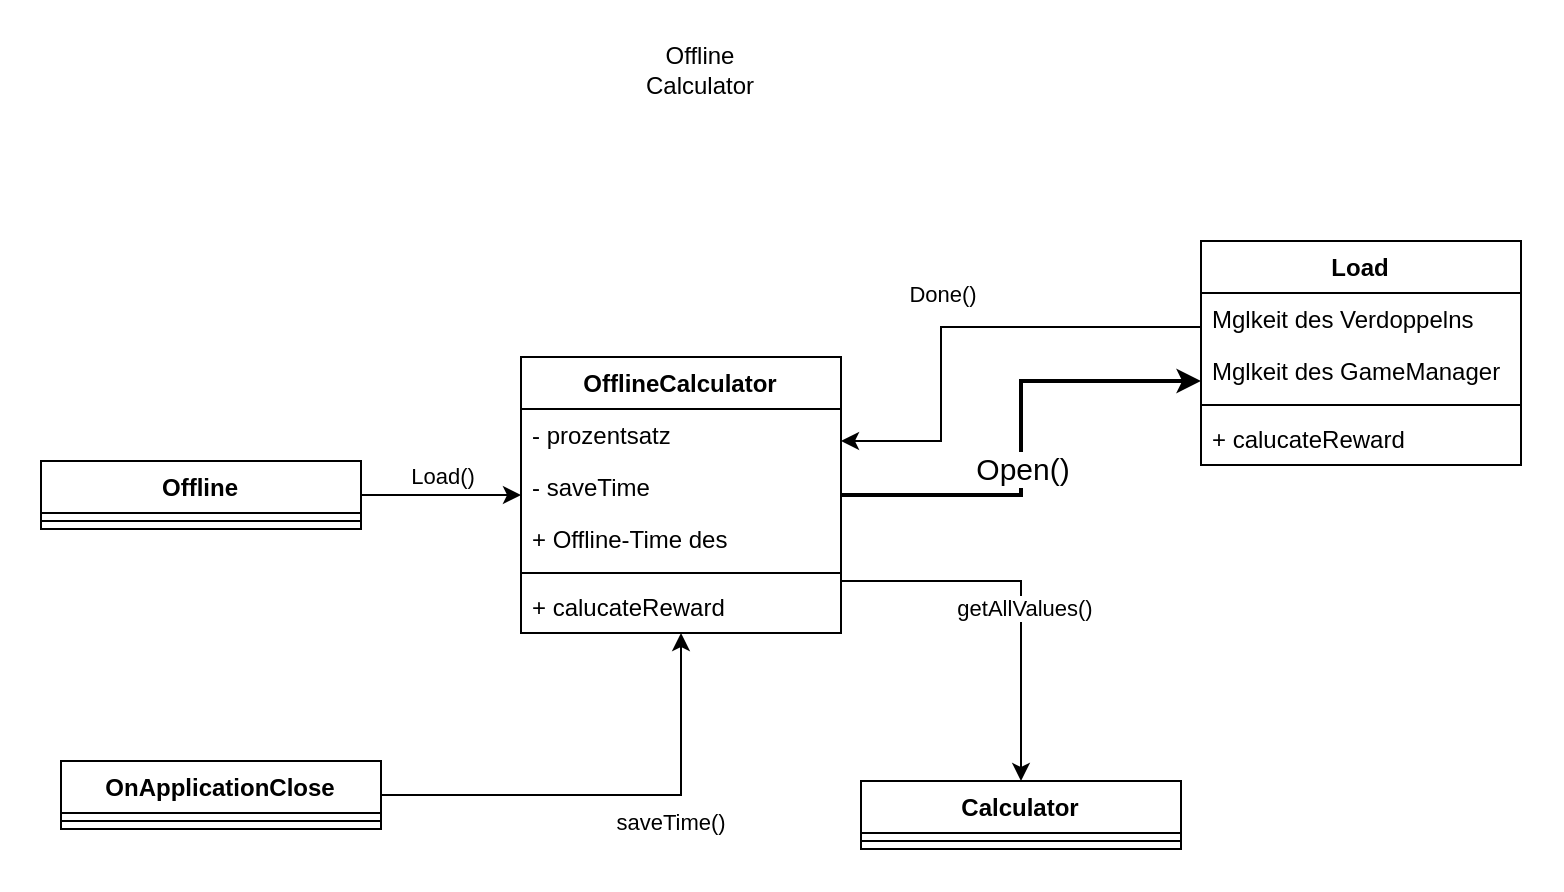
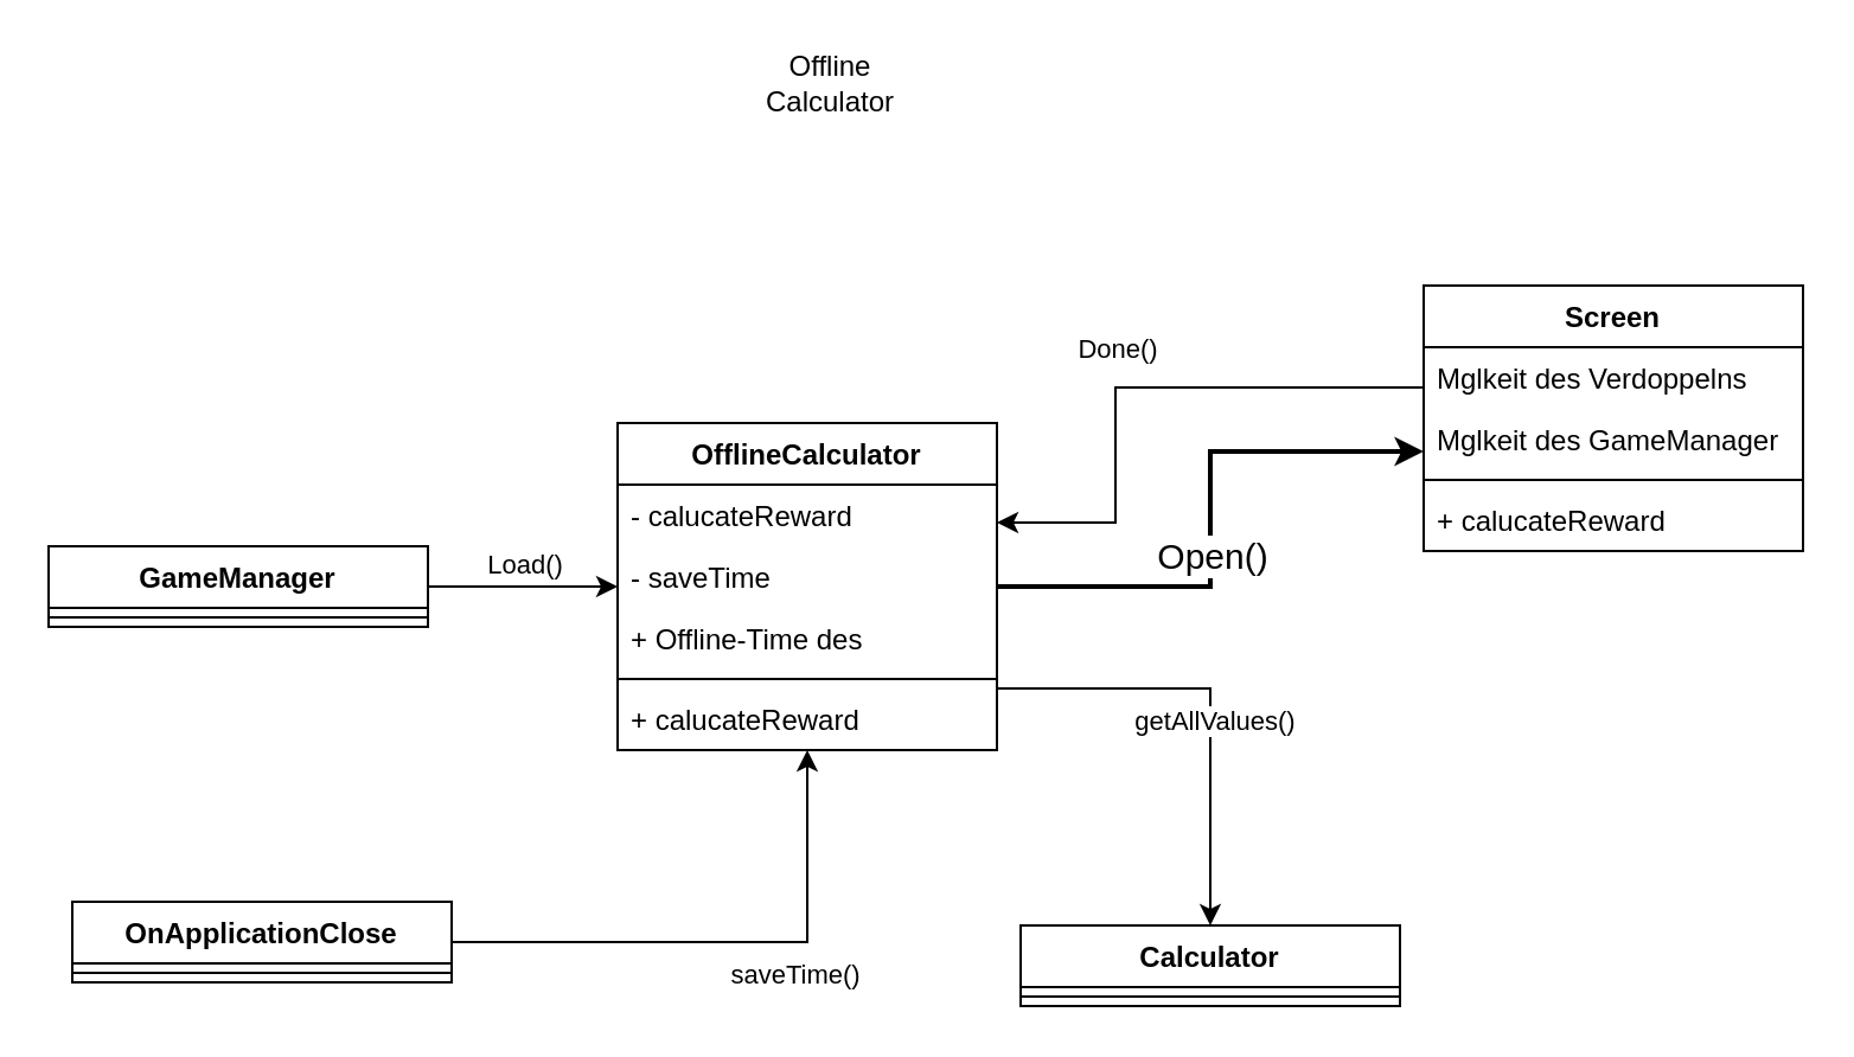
- <mxCell id="25" value="Load" style="swimlane;fontStyle=1;align=center;verticalAlign=top;childLayout=stackLayout;horizontal=1;startSize=26;horizontalStack=0;resizeParent=1;resizeParentMax=0;resizeLast=0;collapsible=1;marginBottom=0;whiteSpace=wrap;html=1;" vertex="1" parent="1"><mxGeometry x="600" y="120" width="160" height="112" as="geometry" /></mxCell>
+ <mxCell id="25" value="Screen" style="swimlane;fontStyle=1;align=center;verticalAlign=top;childLayout=stackLayout;horizontal=1;startSize=26;horizontalStack=0;resizeParent=1;resizeParentMax=0;resizeLast=0;collapsible=1;marginBottom=0;whiteSpace=wrap;html=1;" vertex="1" parent="1"><mxGeometry x="600" y="120" width="160" height="112" as="geometry" /></mxCell>
- <mxCell id="8" value="- prozentsatz" style="text;strokeColor=none;fillColor=none;align=left;verticalAlign=top;spacingLeft=4;spacingRight=4;overflow=hidden;rotatable=0;points=[[0,0.5],[1,0.5]];portConstraint=eastwest;whiteSpace=wrap;html=1;" parent="7" vertex="1"><mxGeometry y="26" width="160" height="26" as="geometry" /></mxCell>
+ <mxCell id="8" value="- calucateReward" style="text;strokeColor=none;fillColor=none;align=left;verticalAlign=top;spacingLeft=4;spacingRight=4;overflow=hidden;rotatable=0;points=[[0,0.5],[1,0.5]];portConstraint=eastwest;whiteSpace=wrap;html=1;" parent="7" vertex="1"><mxGeometry y="26" width="160" height="26" as="geometry" /></mxCell>
- <mxCell id="15" value="Offline" style="swimlane;fontStyle=1;align=center;verticalAlign=top;childLayout=stackLayout;horizontal=1;startSize=26;horizontalStack=0;resizeParent=1;resizeParentMax=0;resizeLast=0;collapsible=1;marginBottom=0;whiteSpace=wrap;html=1;" parent="1" vertex="1"><mxGeometry x="20" y="230" width="160" height="34" as="geometry" /></mxCell>
+ <mxCell id="15" value="GameManager" style="swimlane;fontStyle=1;align=center;verticalAlign=top;childLayout=stackLayout;horizontal=1;startSize=26;horizontalStack=0;resizeParent=1;resizeParentMax=0;resizeLast=0;collapsible=1;marginBottom=0;whiteSpace=wrap;html=1;" parent="1" vertex="1"><mxGeometry x="20" y="230" width="160" height="34" as="geometry" /></mxCell>
